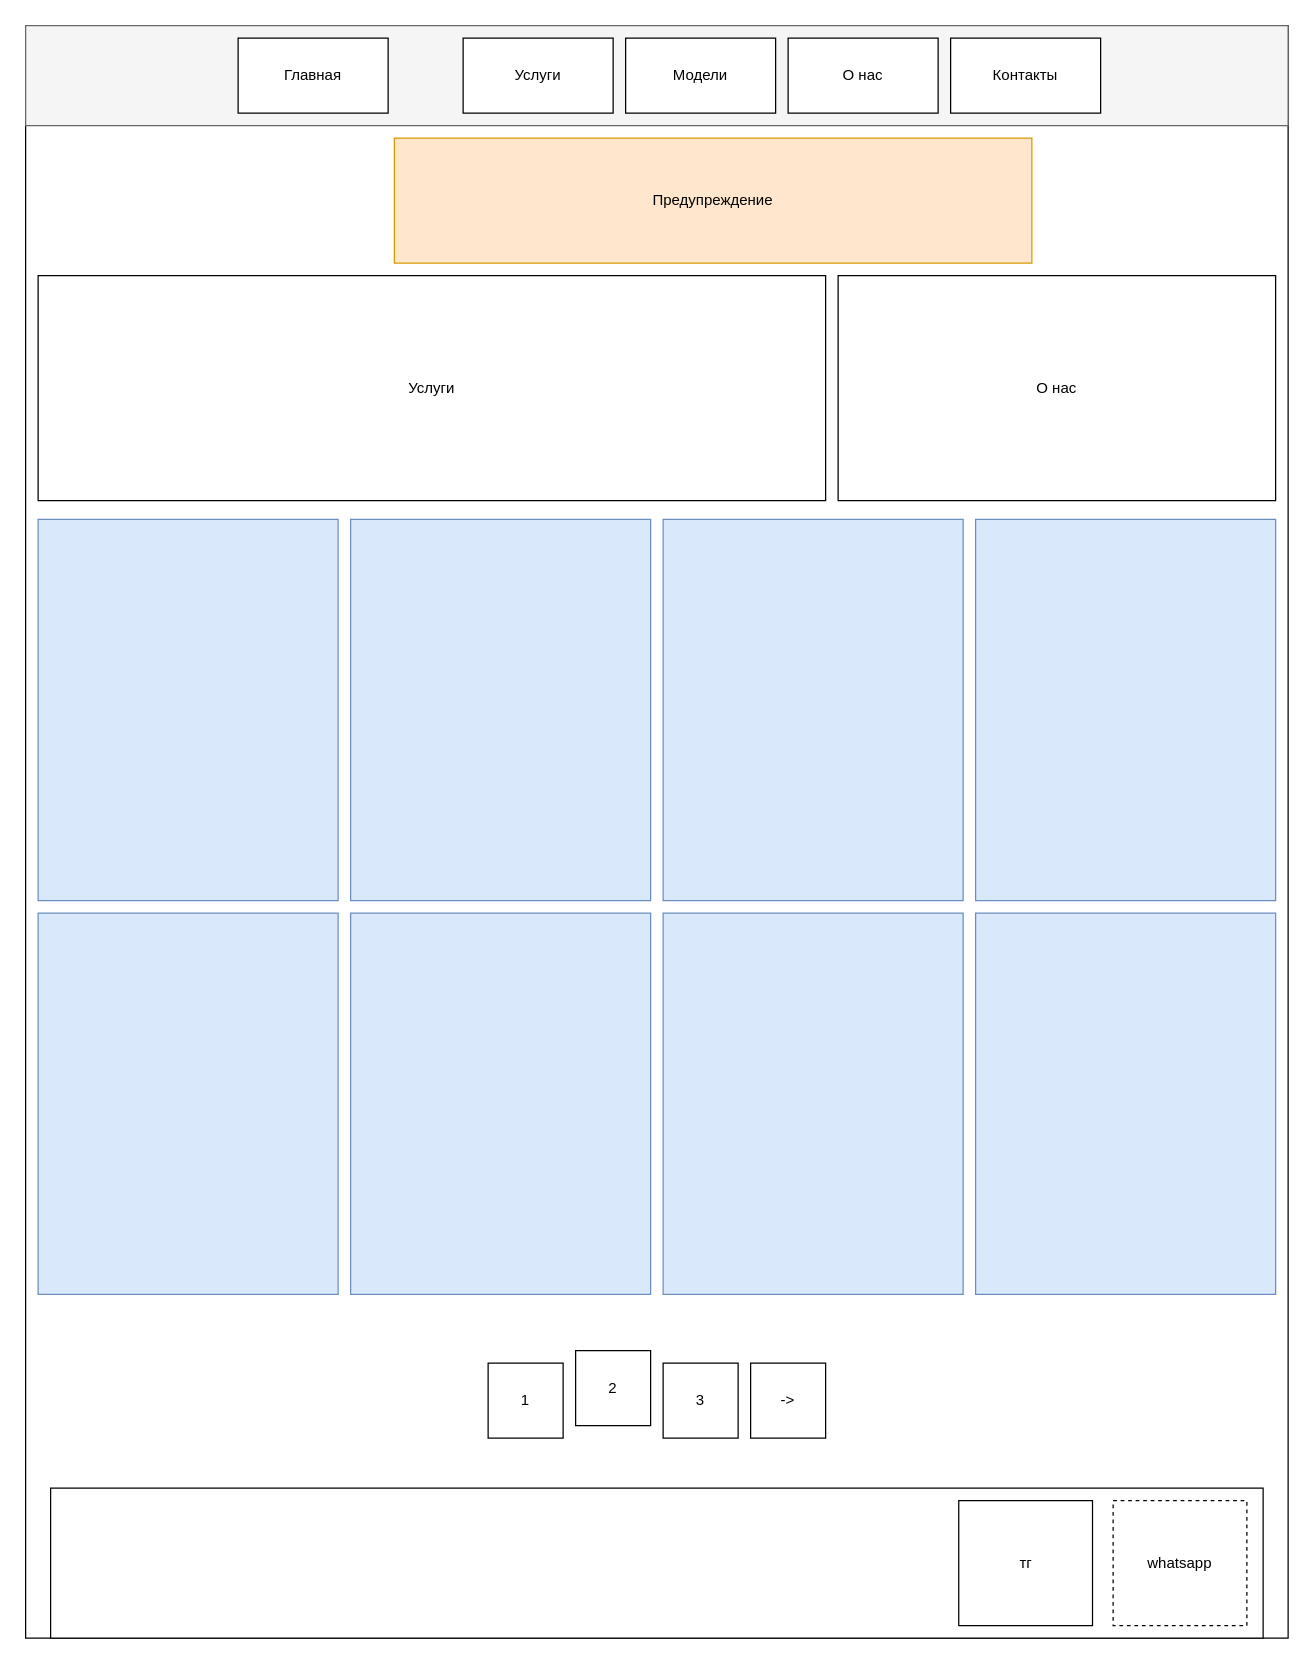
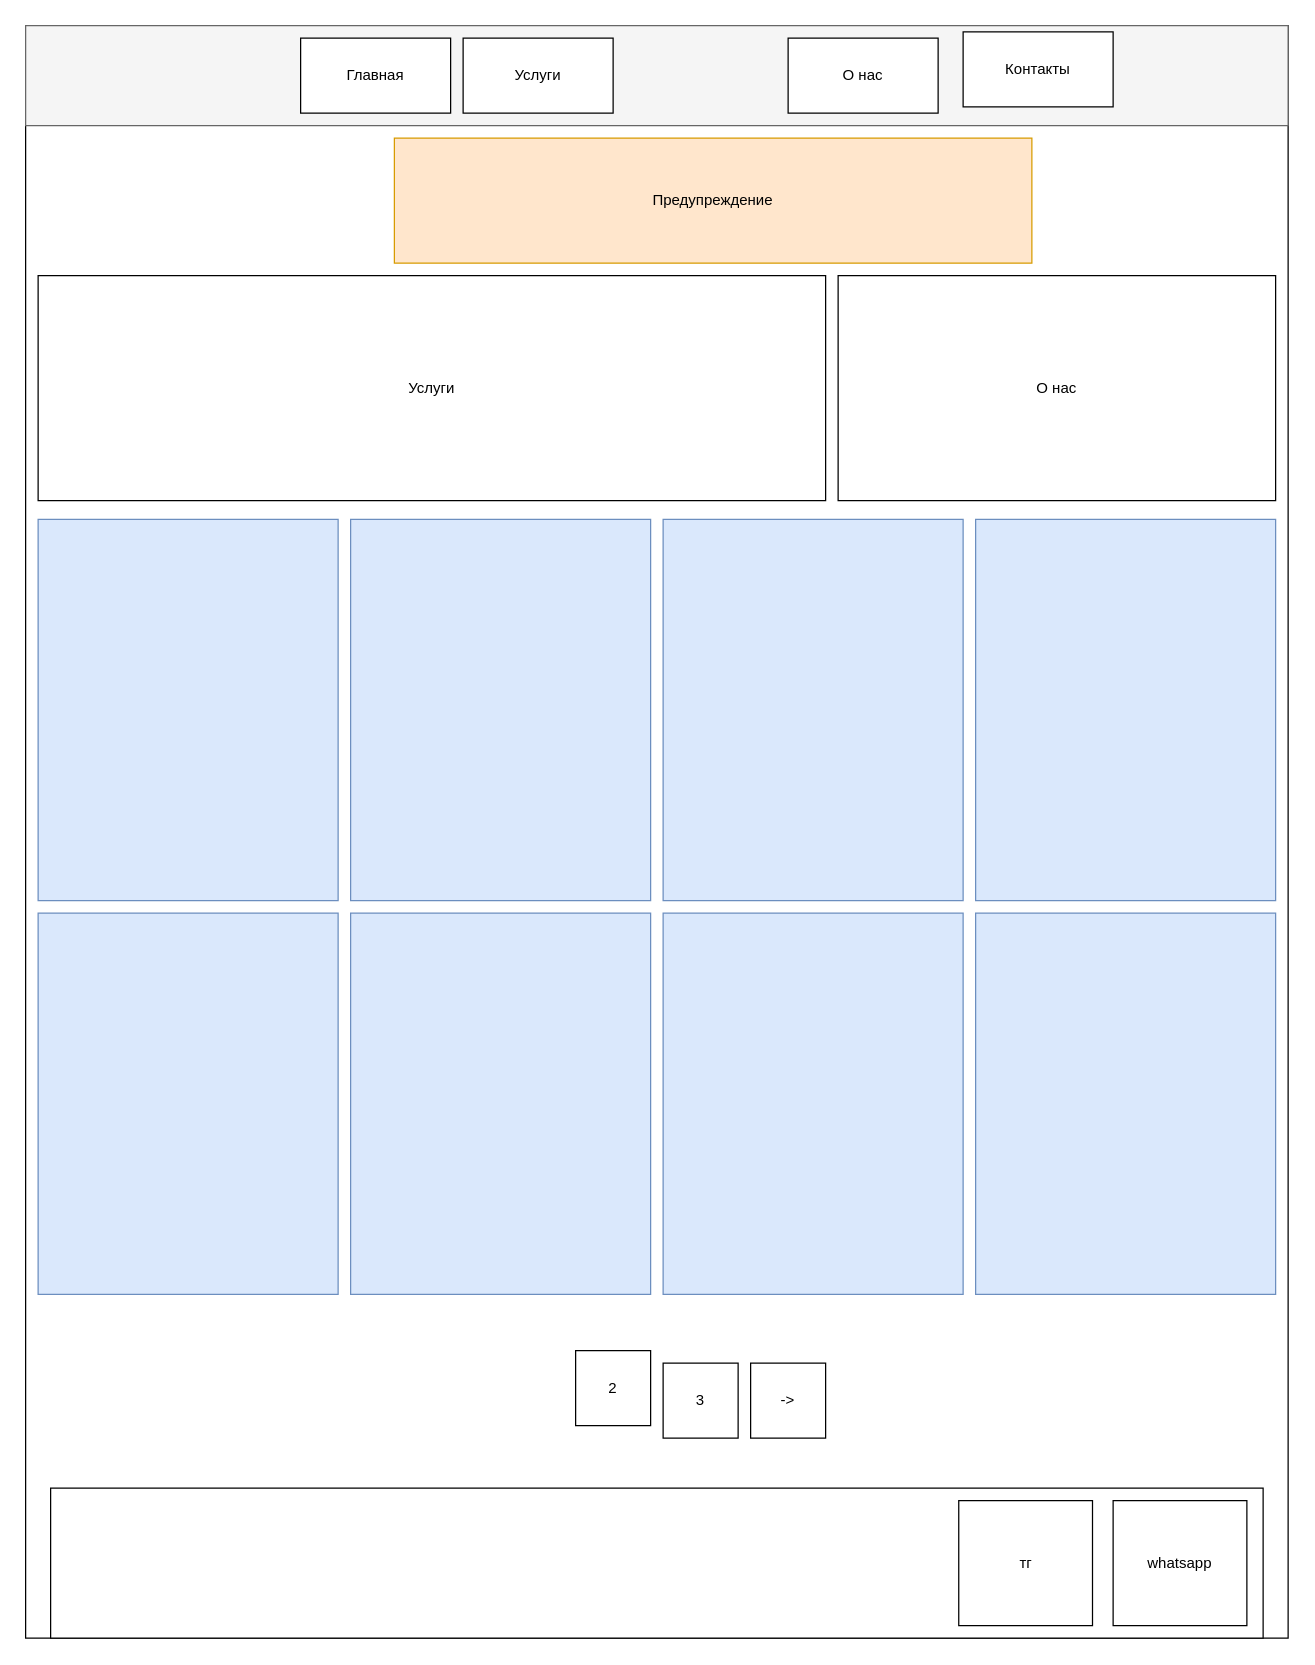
- <mxCell id="4" value="Главная" style="rounded=0;whiteSpace=wrap;html=1;" vertex="1" parent="1"><mxGeometry x="190" y="30" width="120" height="60" as="geometry" /></mxCell>
+ <mxCell id="4" value="Главная" style="rounded=0;whiteSpace=wrap;html=1;" vertex="1" parent="1"><mxGeometry x="240" y="30" width="120" height="60" as="geometry" /></mxCell>
- <mxCell id="6" value="Модели" style="rounded=0;whiteSpace=wrap;html=1;" vertex="1" parent="1"><mxGeometry x="500" y="30" width="120" height="60" as="geometry" /></mxCell>
- <mxCell id="8" value="Контакты" style="rounded=0;whiteSpace=wrap;html=1;" vertex="1" parent="1"><mxGeometry x="760" y="30" width="120" height="60" as="geometry" /></mxCell>
+ <mxCell id="8" value="Контакты" style="rounded=0;whiteSpace=wrap;html=1;" vertex="1" parent="1"><mxGeometry x="770" y="25" width="120" height="60" as="geometry" /></mxCell>
- <mxCell id="18" value="1" style="rounded=0;whiteSpace=wrap;html=1;" vertex="1" parent="1"><mxGeometry x="390" y="1090" width="60" height="60" as="geometry" /></mxCell>
- <mxCell id="24" value="whatsapp" style="rounded=0;whiteSpace=wrap;html=1;dashed=1;" vertex="1" parent="1"><mxGeometry x="890" y="1200" width="107" height="100" as="geometry" /></mxCell>
+ <mxCell id="24" value="whatsapp" style="rounded=0;whiteSpace=wrap;html=1;" vertex="1" parent="1"><mxGeometry x="890" y="1200" width="107" height="100" as="geometry" /></mxCell>
